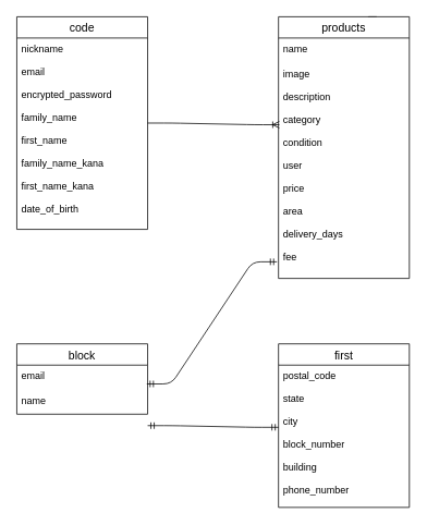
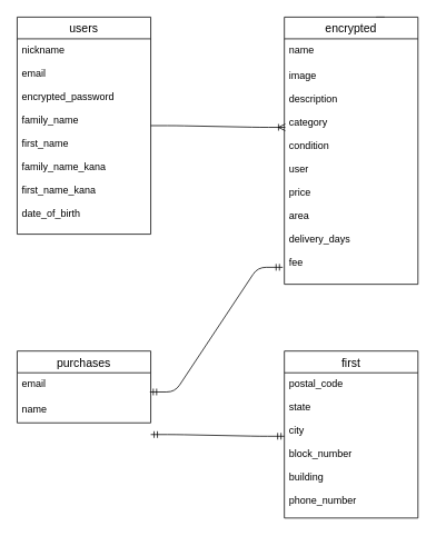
- <mxCell id="6" value="code" style="swimlane;fontStyle=0;childLayout=stackLayout;horizontal=1;startSize=26;horizontalStack=0;resizeParent=1;resizeParentMax=0;resizeLast=0;collapsible=1;marginBottom=0;align=center;fontSize=14;" vertex="1" parent="1"><mxGeometry x="20" y="20" width="160" height="260" as="geometry" /></mxCell>
+ <mxCell id="6" value="users" style="swimlane;fontStyle=0;childLayout=stackLayout;horizontal=1;startSize=26;horizontalStack=0;resizeParent=1;resizeParentMax=0;resizeLast=0;collapsible=1;marginBottom=0;align=center;fontSize=14;" vertex="1" parent="1"><mxGeometry x="20" y="20" width="160" height="260" as="geometry" /></mxCell>
- <mxCell id="3" value="products" style="swimlane;fontStyle=0;childLayout=stackLayout;horizontal=1;startSize=26;horizontalStack=0;resizeParent=1;resizeParentMax=0;resizeLast=0;collapsible=1;marginBottom=0;align=center;fontSize=14;" vertex="1" parent="1"><mxGeometry x="340" y="20" width="160" height="320" as="geometry" /></mxCell>
+ <mxCell id="3" value="encrypted" style="swimlane;fontStyle=0;childLayout=stackLayout;horizontal=1;startSize=26;horizontalStack=0;resizeParent=1;resizeParentMax=0;resizeLast=0;collapsible=1;marginBottom=0;align=center;fontSize=14;" vertex="1" parent="1"><mxGeometry x="340" y="20" width="160" height="320" as="geometry" /></mxCell>
- <mxCell id="8" value="block" style="swimlane;fontStyle=0;childLayout=stackLayout;horizontal=1;startSize=26;horizontalStack=0;resizeParent=1;resizeParentMax=0;resizeLast=0;collapsible=1;marginBottom=0;align=center;fontSize=14;" vertex="1" parent="1"><mxGeometry x="20" y="420" width="160" height="86" as="geometry" /></mxCell>
+ <mxCell id="8" value="purchases" style="swimlane;fontStyle=0;childLayout=stackLayout;horizontal=1;startSize=26;horizontalStack=0;resizeParent=1;resizeParentMax=0;resizeLast=0;collapsible=1;marginBottom=0;align=center;fontSize=14;" vertex="1" parent="1"><mxGeometry x="20" y="420" width="160" height="86" as="geometry" /></mxCell>
